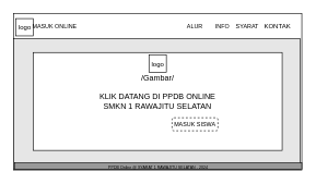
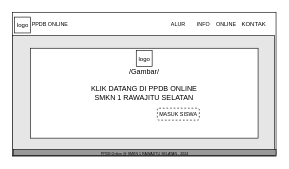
- <mxCell id="5" value="&lt;font style=&quot;font-size: 9px;&quot;&gt;MASUK ONLINE&lt;/font&gt;" style="text;html=1;strokeColor=none;fillColor=none;align=center;verticalAlign=middle;whiteSpace=wrap;rounded=0;" parent="1" vertex="1"><mxGeometry x="42" y="30" width="82" height="20" as="geometry" /></mxCell>
+ <mxCell id="5" value="&lt;font style=&quot;font-size: 9px;&quot;&gt;PPDB ONLINE&lt;/font&gt;" style="text;html=1;strokeColor=none;fillColor=none;align=center;verticalAlign=middle;whiteSpace=wrap;rounded=0;" parent="1" vertex="1"><mxGeometry x="42" y="30" width="82" height="20" as="geometry" /></mxCell>
- <mxCell id="7" value="&lt;font style=&quot;font-size: 9px;&quot;&gt;SYARAT&lt;/font&gt;" style="text;html=1;strokeColor=none;fillColor=none;align=center;verticalAlign=middle;whiteSpace=wrap;rounded=0;" parent="1" vertex="1"><mxGeometry x="352" y="30" width="50" height="20" as="geometry" /></mxCell>
+ <mxCell id="7" value="&lt;font style=&quot;font-size: 9px;&quot;&gt;ONLINE&lt;/font&gt;" style="text;html=1;strokeColor=none;fillColor=none;align=center;verticalAlign=middle;whiteSpace=wrap;rounded=0;" parent="1" vertex="1"><mxGeometry x="352" y="30" width="50" height="20" as="geometry" /></mxCell>
- <mxCell id="9" value="&lt;font style=&quot;font-size: 6px;&quot;&gt;PPDB Online @ SYARAT 1 RAWAJITU SELATAN - 2024&lt;/font&gt;" style="rounded=0;whiteSpace=wrap;html=1;fillColor=#999999;" parent="1" vertex="1"><mxGeometry x="22" y="249" width="438" height="10" as="geometry" /></mxCell>
+ <mxCell id="9" value="&lt;font style=&quot;font-size: 6px;&quot;&gt;PPDB Online @ SMKN 1 RAWAJITU SELATAN - 2024&lt;/font&gt;" style="rounded=0;whiteSpace=wrap;html=1;fillColor=#999999;" parent="1" vertex="1"><mxGeometry x="22" y="249" width="438" height="10" as="geometry" /></mxCell>
